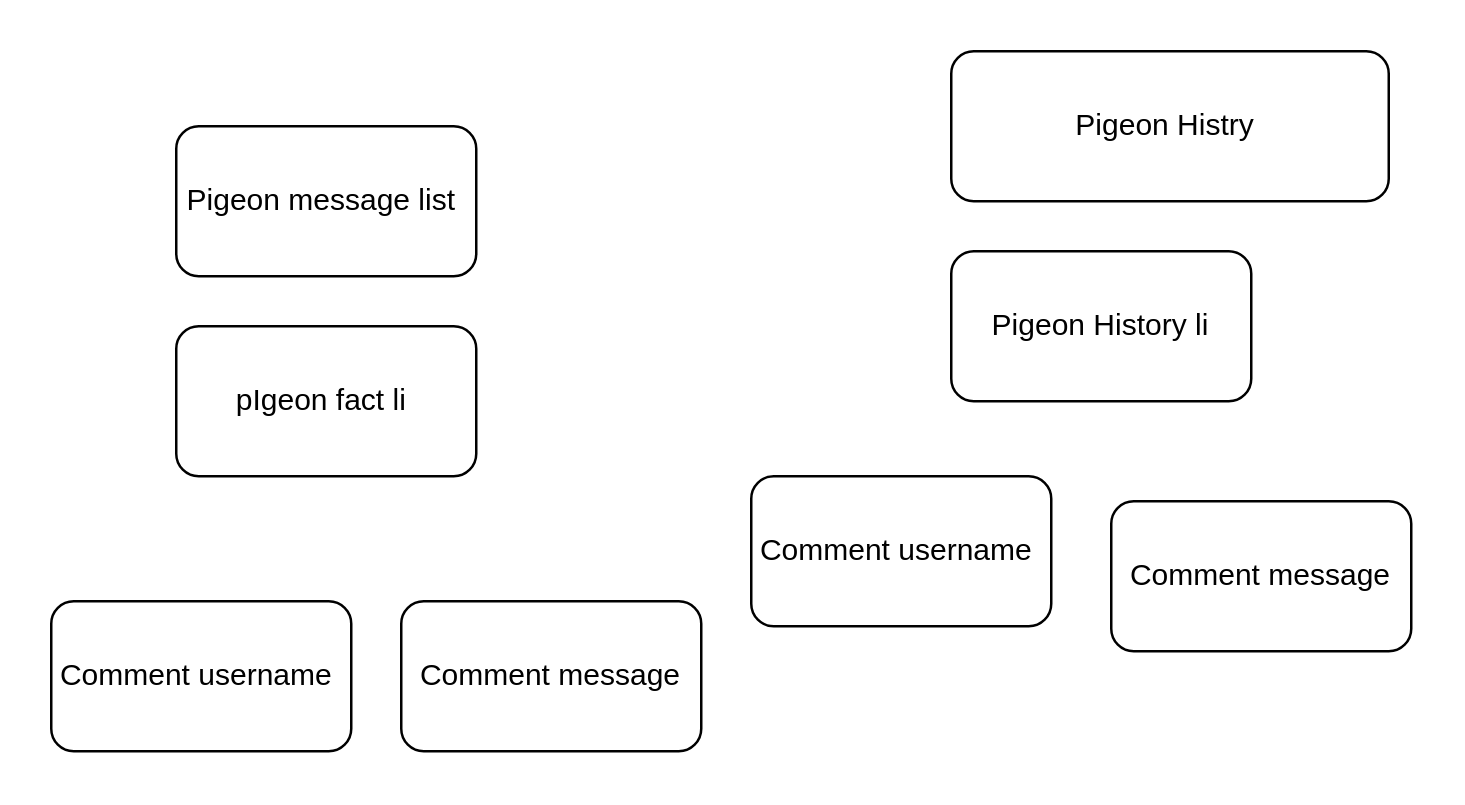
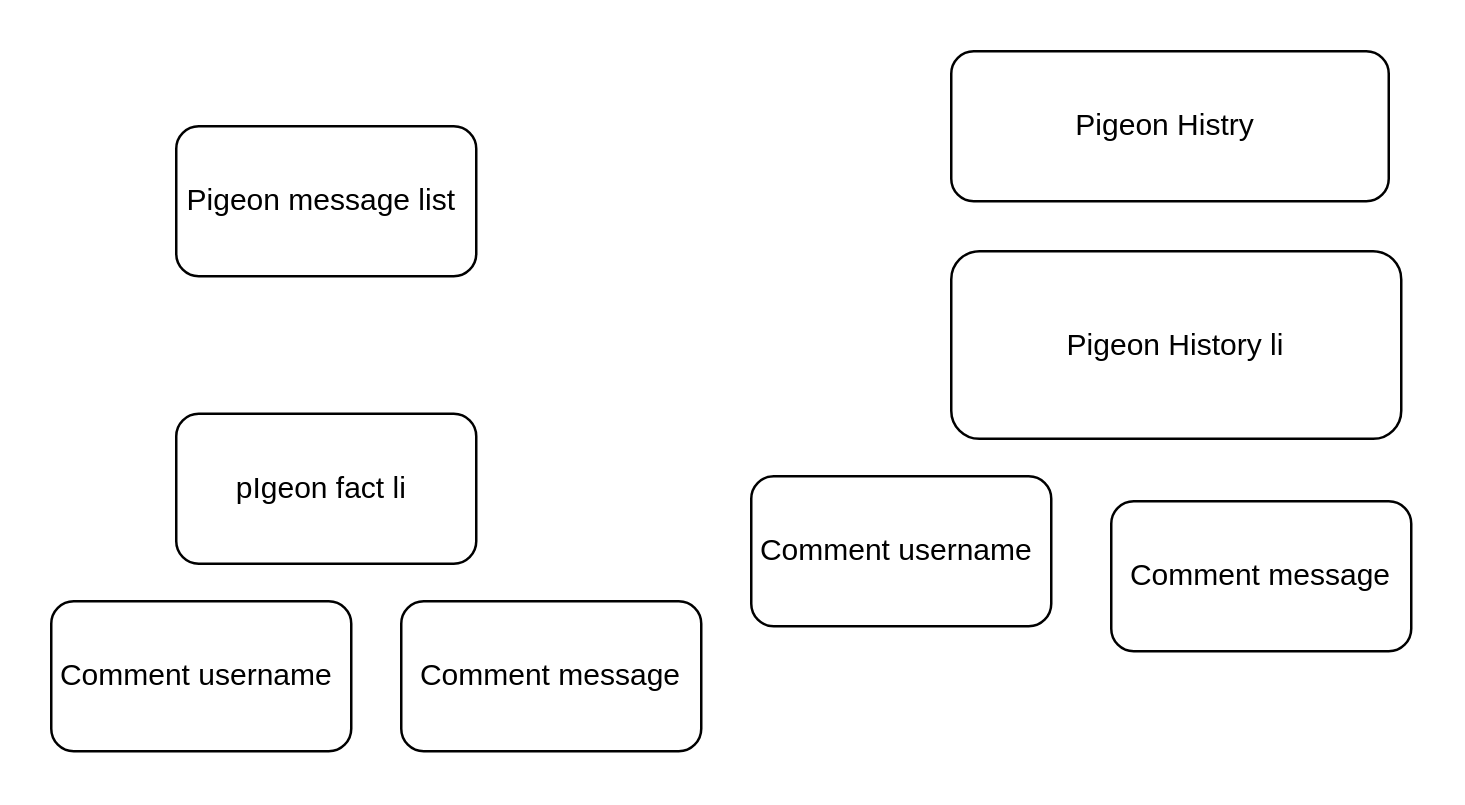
- <mxCell id="3" value="Pigeon History li" style="rounded=1;whiteSpace=wrap;html=1;" vertex="1" parent="1"><mxGeometry x="380" y="100" width="120" height="60" as="geometry" /></mxCell>
+ <mxCell id="3" value="Pigeon History li" style="rounded=1;whiteSpace=wrap;html=1;" vertex="1" parent="1"><mxGeometry x="380" y="100" width="180" height="75" as="geometry" /></mxCell>
- <mxCell id="8" value="pIgeon fact li&amp;nbsp;" style="rounded=1;whiteSpace=wrap;html=1;" vertex="1" parent="1"><mxGeometry x="70" y="130" width="120" height="60" as="geometry" /></mxCell>
+ <mxCell id="8" value="pIgeon fact li&amp;nbsp;" style="rounded=1;whiteSpace=wrap;html=1;" vertex="1" parent="1"><mxGeometry x="70" y="165" width="120" height="60" as="geometry" /></mxCell>
